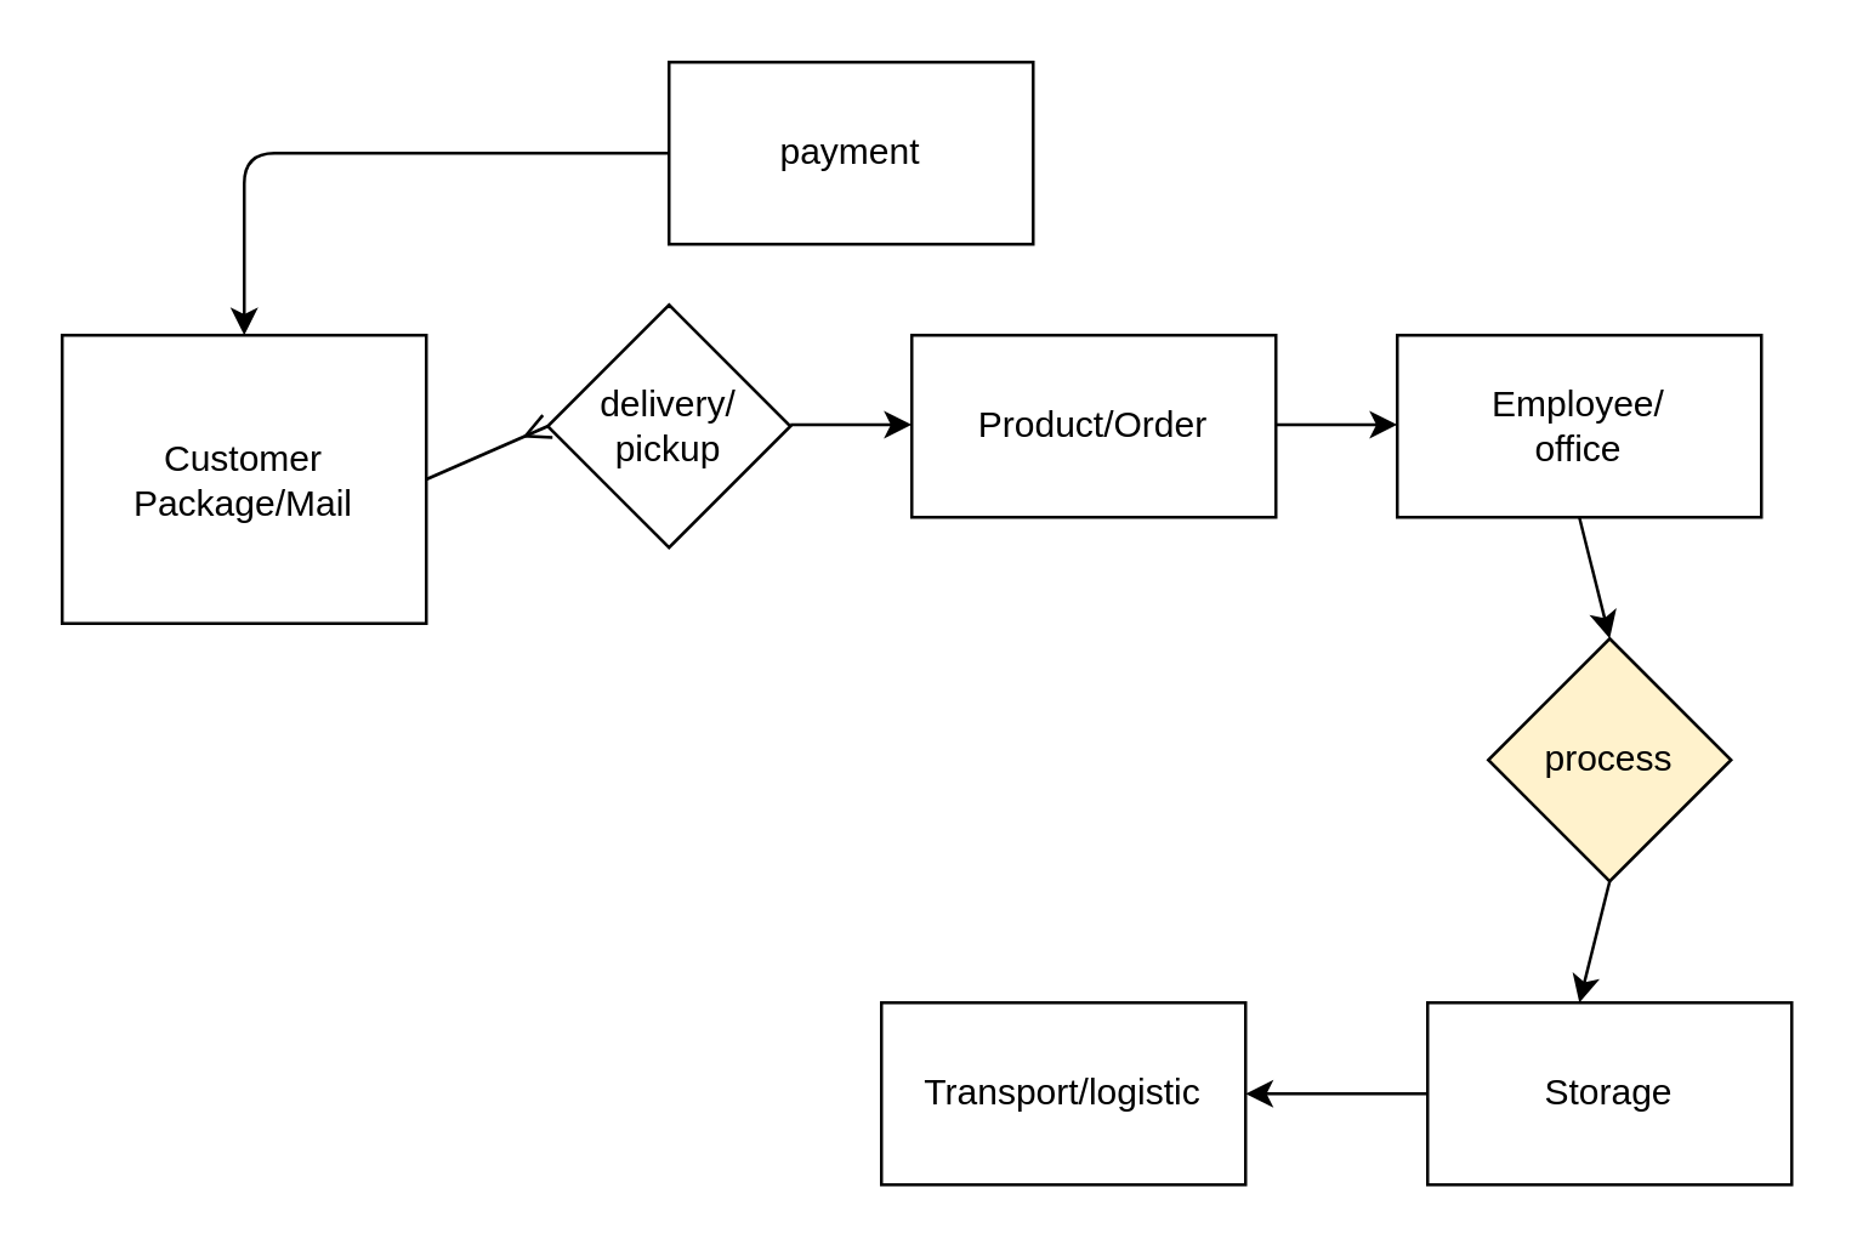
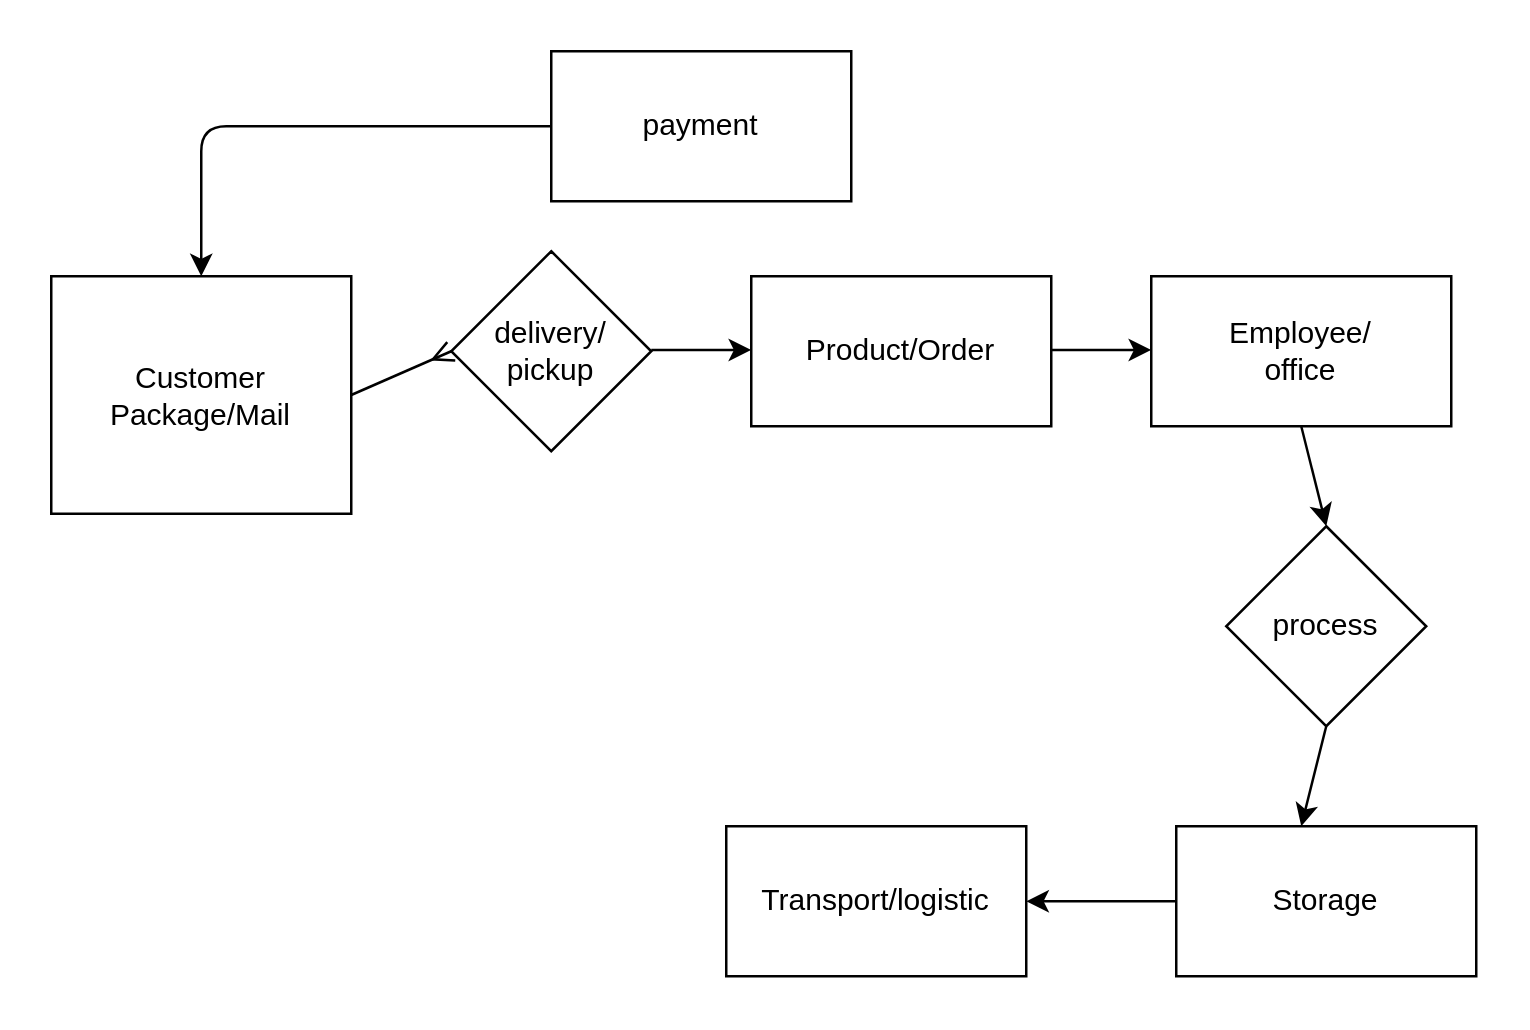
- <mxCell id="11" value="process" style="rhombus;whiteSpace=wrap;html=1;fillColor=#fff2cc;" parent="1" vertex="1"><mxGeometry x="490" y="210" width="80" height="80" as="geometry" /></mxCell>
+ <mxCell id="11" value="process" style="rhombus;whiteSpace=wrap;html=1;" parent="1" vertex="1"><mxGeometry x="490" y="210" width="80" height="80" as="geometry" /></mxCell>
